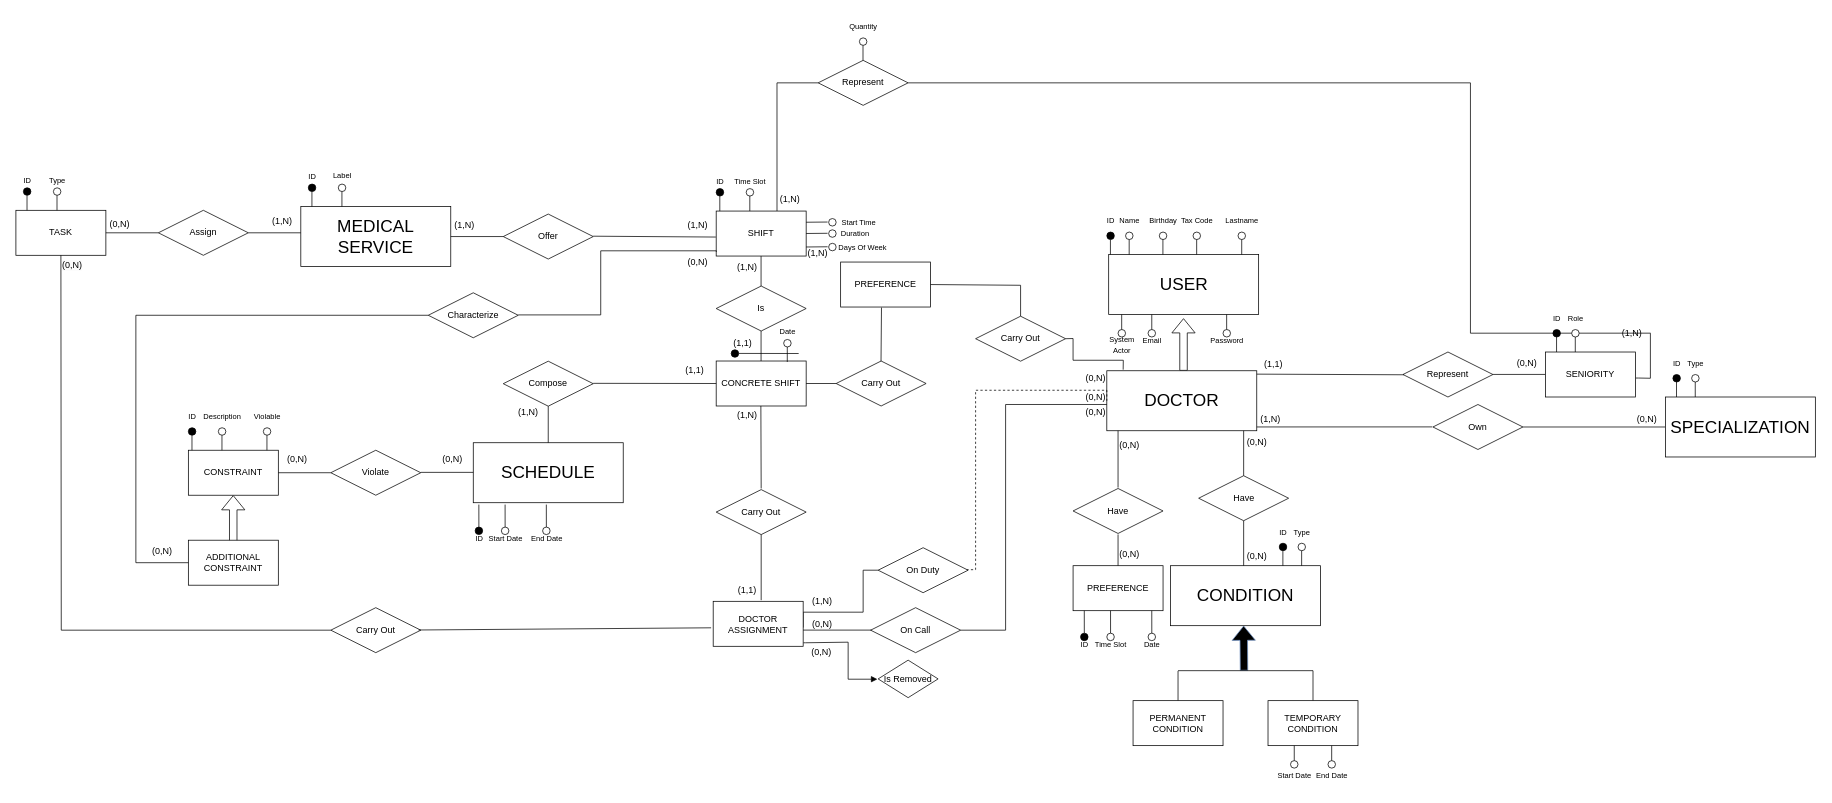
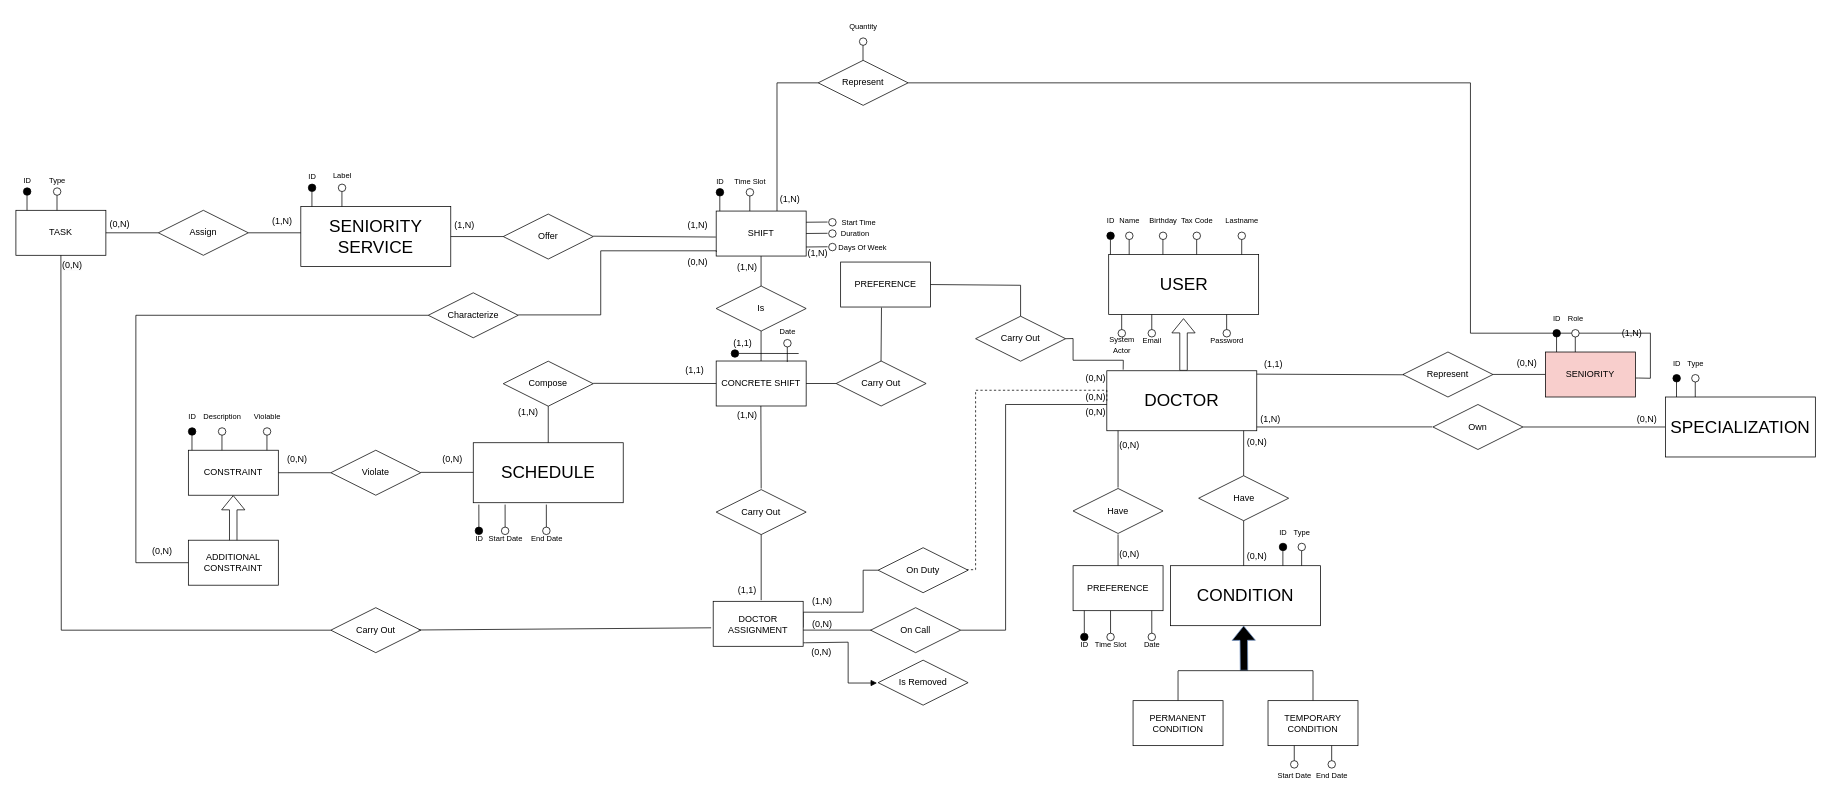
- <mxCell id="15" value="&lt;font style=&quot;font-size: 23px;&quot;&gt;MEDICAL SERVICE&lt;/font&gt;" style="whiteSpace=wrap;html=1;align=center;" parent="1" vertex="1"><mxGeometry x="400" y="275" width="200" height="80" as="geometry" /></mxCell>
+ <mxCell id="15" value="&lt;font style=&quot;font-size: 23px;&quot;&gt;SENIORITY SERVICE&lt;/font&gt;" style="whiteSpace=wrap;html=1;align=center;" parent="1" vertex="1"><mxGeometry x="400" y="275" width="200" height="80" as="geometry" /></mxCell>
- <mxCell id="47" value="SENIORITY" style="rounded=0;whiteSpace=wrap;html=1;" parent="1" vertex="1"><mxGeometry x="2060" y="469" width="120" height="60" as="geometry" /></mxCell>
+ <mxCell id="47" value="SENIORITY" style="rounded=0;whiteSpace=wrap;html=1;fillColor=#f8cecc;" parent="1" vertex="1"><mxGeometry x="2060" y="469" width="120" height="60" as="geometry" /></mxCell>
- <mxCell id="193" value="Is Removed" style="shape=rhombus;perimeter=rhombusPerimeter;whiteSpace=wrap;html=1;align=center;" parent="1" vertex="1"><mxGeometry x="1170" y="880" width="80" height="50" as="geometry" /></mxCell>
+ <mxCell id="193" value="Is Removed" style="shape=rhombus;perimeter=rhombusPerimeter;whiteSpace=wrap;html=1;align=center;" parent="1" vertex="1"><mxGeometry x="1170" y="880" width="120" height="60" as="geometry" /></mxCell>
